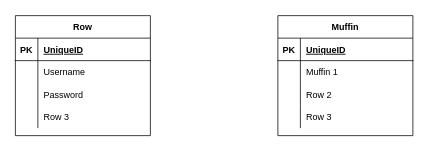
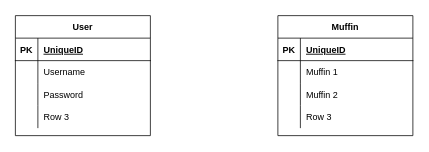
- <mxCell id="2" value="Row" style="shape=table;startSize=30;container=1;collapsible=1;childLayout=tableLayout;fixedRows=1;rowLines=0;fontStyle=1;align=center;resizeLast=1;" vertex="1" parent="1"><mxGeometry x="20" y="20" width="180" height="160" as="geometry" /></mxCell>
+ <mxCell id="2" value="User" style="shape=table;startSize=30;container=1;collapsible=1;childLayout=tableLayout;fixedRows=1;rowLines=0;fontStyle=1;align=center;resizeLast=1;" vertex="1" parent="1"><mxGeometry x="20" y="20" width="180" height="160" as="geometry" /></mxCell>
- <mxCell id="24" value="Row 2" style="shape=partialRectangle;connectable=0;fillColor=none;top=0;left=0;bottom=0;right=0;align=left;spacingLeft=6;overflow=hidden;" vertex="1" parent="22"><mxGeometry x="30" width="150" height="30" as="geometry"><mxRectangle width="150" height="30" as="alternateBounds" /></mxGeometry></mxCell>
+ <mxCell id="24" value="Muffin 2" style="shape=partialRectangle;connectable=0;fillColor=none;top=0;left=0;bottom=0;right=0;align=left;spacingLeft=6;overflow=hidden;" vertex="1" parent="22"><mxGeometry x="30" width="150" height="30" as="geometry"><mxRectangle width="150" height="30" as="alternateBounds" /></mxGeometry></mxCell>
